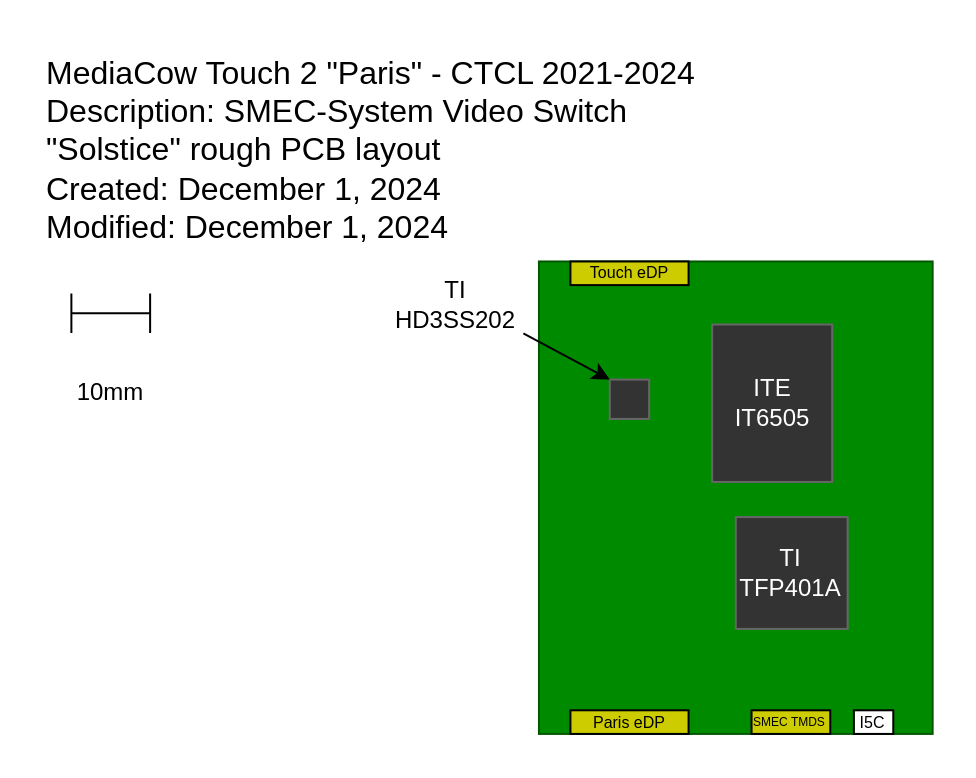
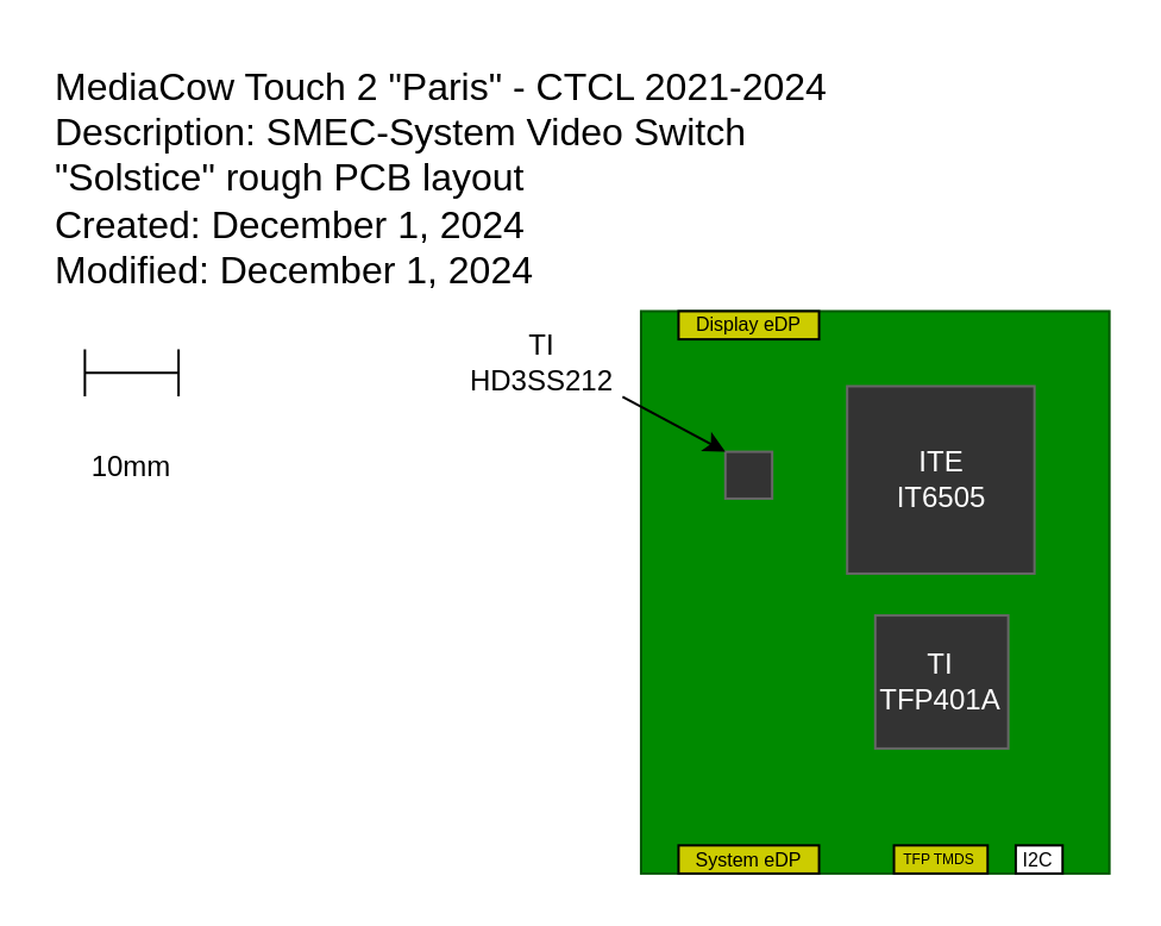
- <mxCell id="8" value="Touch eDP" style="rounded=0;whiteSpace=wrap;html=1;fillColor=#CCCC00;fontSize=8;" parent="1" vertex="1"><mxGeometry x="284.72" y="130.24" width="59.06" height="11.81" as="geometry" /></mxCell>
+ <mxCell id="8" value="Display eDP" style="rounded=0;whiteSpace=wrap;html=1;fillColor=#CCCC00;fontSize=8;" parent="1" vertex="1"><mxGeometry x="284.72" y="130.24" width="59.06" height="11.81" as="geometry" /></mxCell>
- <mxCell id="11" value="TI&lt;br&gt;HD3SS202" style="text;html=1;align=center;verticalAlign=middle;whiteSpace=wrap;rounded=0;" parent="1" vertex="1"><mxGeometry x="194.16" y="138.11" width="66.92" height="27.56" as="geometry" /></mxCell>
+ <mxCell id="11" value="TI&lt;br&gt;HD3SS212" style="text;html=1;align=center;verticalAlign=middle;whiteSpace=wrap;rounded=0;" parent="1" vertex="1"><mxGeometry x="194.16" y="138.11" width="66.92" height="27.56" as="geometry" /></mxCell>
- <mxCell id="9" value="ITE&lt;div&gt;IT6505&lt;/div&gt;" style="whiteSpace=wrap;html=1;fillColor=#333333;fontColor=#FFFFFF;strokeColor=#666666;" parent="1" vertex="1"><mxGeometry x="355.587" y="161.737" width="60" height="78.74" as="geometry" /></mxCell>
+ <mxCell id="9" value="ITE&lt;div&gt;IT6505&lt;/div&gt;" style="whiteSpace=wrap;html=1;fillColor=#333333;fontColor=#FFFFFF;strokeColor=#666666;" parent="1" vertex="1"><mxGeometry x="355.587" y="161.737" width="78.74" height="78.74" as="geometry" /></mxCell>
- <mxCell id="13" value="Paris eDP" style="rounded=0;whiteSpace=wrap;html=1;fillColor=#CCCC00;fontSize=8;" parent="1" vertex="1"><mxGeometry x="284.717" y="354.647" width="59.06" height="11.81" as="geometry" /></mxCell>
+ <mxCell id="13" value="System eDP" style="rounded=0;whiteSpace=wrap;html=1;fillColor=#CCCC00;fontSize=8;" parent="1" vertex="1"><mxGeometry x="284.717" y="354.647" width="59.06" height="11.81" as="geometry" /></mxCell>
- <mxCell id="12" value="SMEC TMDS" style="rounded=0;whiteSpace=wrap;html=1;fillColor=#CCCC00;fontSize=6;" parent="1" vertex="1"><mxGeometry x="375.27" y="354.65" width="39.37" height="11.81" as="geometry" /></mxCell>
+ <mxCell id="12" value="TFP TMDS" style="rounded=0;whiteSpace=wrap;html=1;fillColor=#CCCC00;fontSize=6;" parent="1" vertex="1"><mxGeometry x="375.27" y="354.65" width="39.37" height="11.81" as="geometry" /></mxCell>
- <mxCell id="14" value="I5C" style="rounded=0;whiteSpace=wrap;html=1;fontSize=8;fontColor=default;" parent="1" vertex="1"><mxGeometry x="426.45" y="354.65" width="19.69" height="11.81" as="geometry" /></mxCell>
+ <mxCell id="14" value="I2C" style="rounded=0;whiteSpace=wrap;html=1;fontSize=8;fontColor=default;" parent="1" vertex="1"><mxGeometry x="426.45" y="354.65" width="19.69" height="11.81" as="geometry" /></mxCell>
